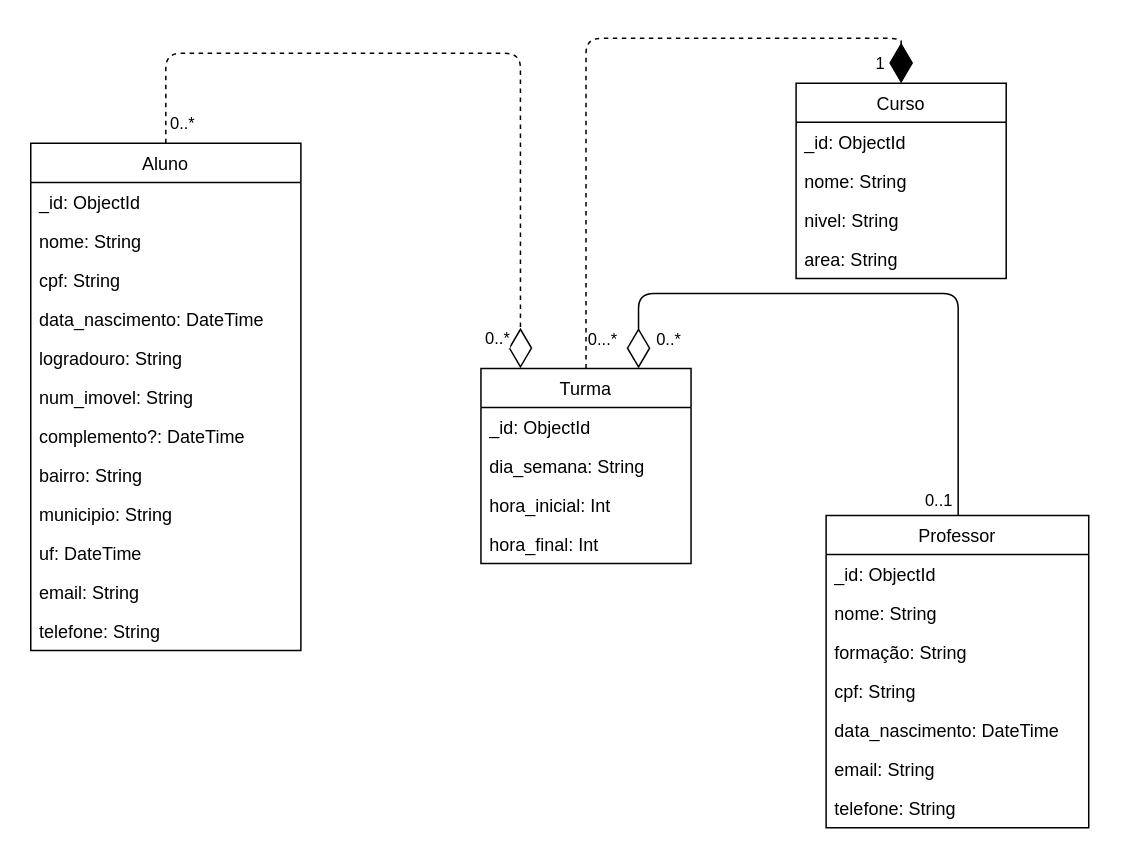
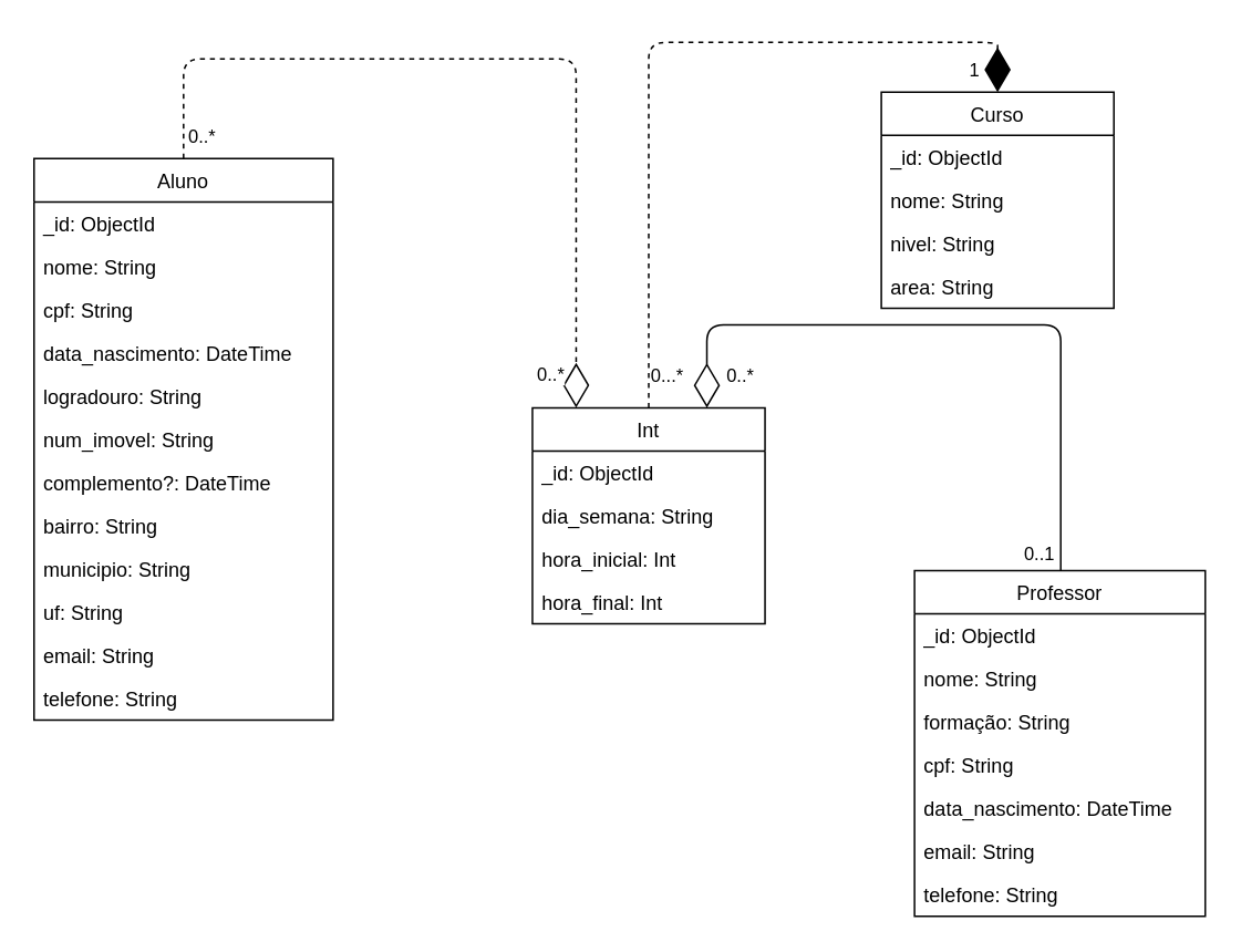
- <mxCell id="28" value="Turma" style="swimlane;fontStyle=0;childLayout=stackLayout;horizontal=1;startSize=26;fillColor=none;horizontalStack=0;resizeParent=1;resizeParentMax=0;resizeLast=0;collapsible=1;marginBottom=0;" parent="1" vertex="1"><mxGeometry x="320" y="240" width="140" height="130" as="geometry" /></mxCell>
+ <mxCell id="28" value="Int" style="swimlane;fontStyle=0;childLayout=stackLayout;horizontal=1;startSize=26;fillColor=none;horizontalStack=0;resizeParent=1;resizeParentMax=0;resizeLast=0;collapsible=1;marginBottom=0;" parent="1" vertex="1"><mxGeometry x="320" y="240" width="140" height="130" as="geometry" /></mxCell>
- <mxCell id="12" value="uf: DateTime" style="text;strokeColor=none;fillColor=none;align=left;verticalAlign=top;spacingLeft=4;spacingRight=4;overflow=hidden;rotatable=0;points=[[0,0.5],[1,0.5]];portConstraint=eastwest;" parent="2" vertex="1"><mxGeometry y="260" width="180" height="26" as="geometry" /></mxCell>
+ <mxCell id="12" value="uf: String" style="text;strokeColor=none;fillColor=none;align=left;verticalAlign=top;spacingLeft=4;spacingRight=4;overflow=hidden;rotatable=0;points=[[0,0.5],[1,0.5]];portConstraint=eastwest;" parent="2" vertex="1"><mxGeometry y="260" width="180" height="26" as="geometry" /></mxCell>
